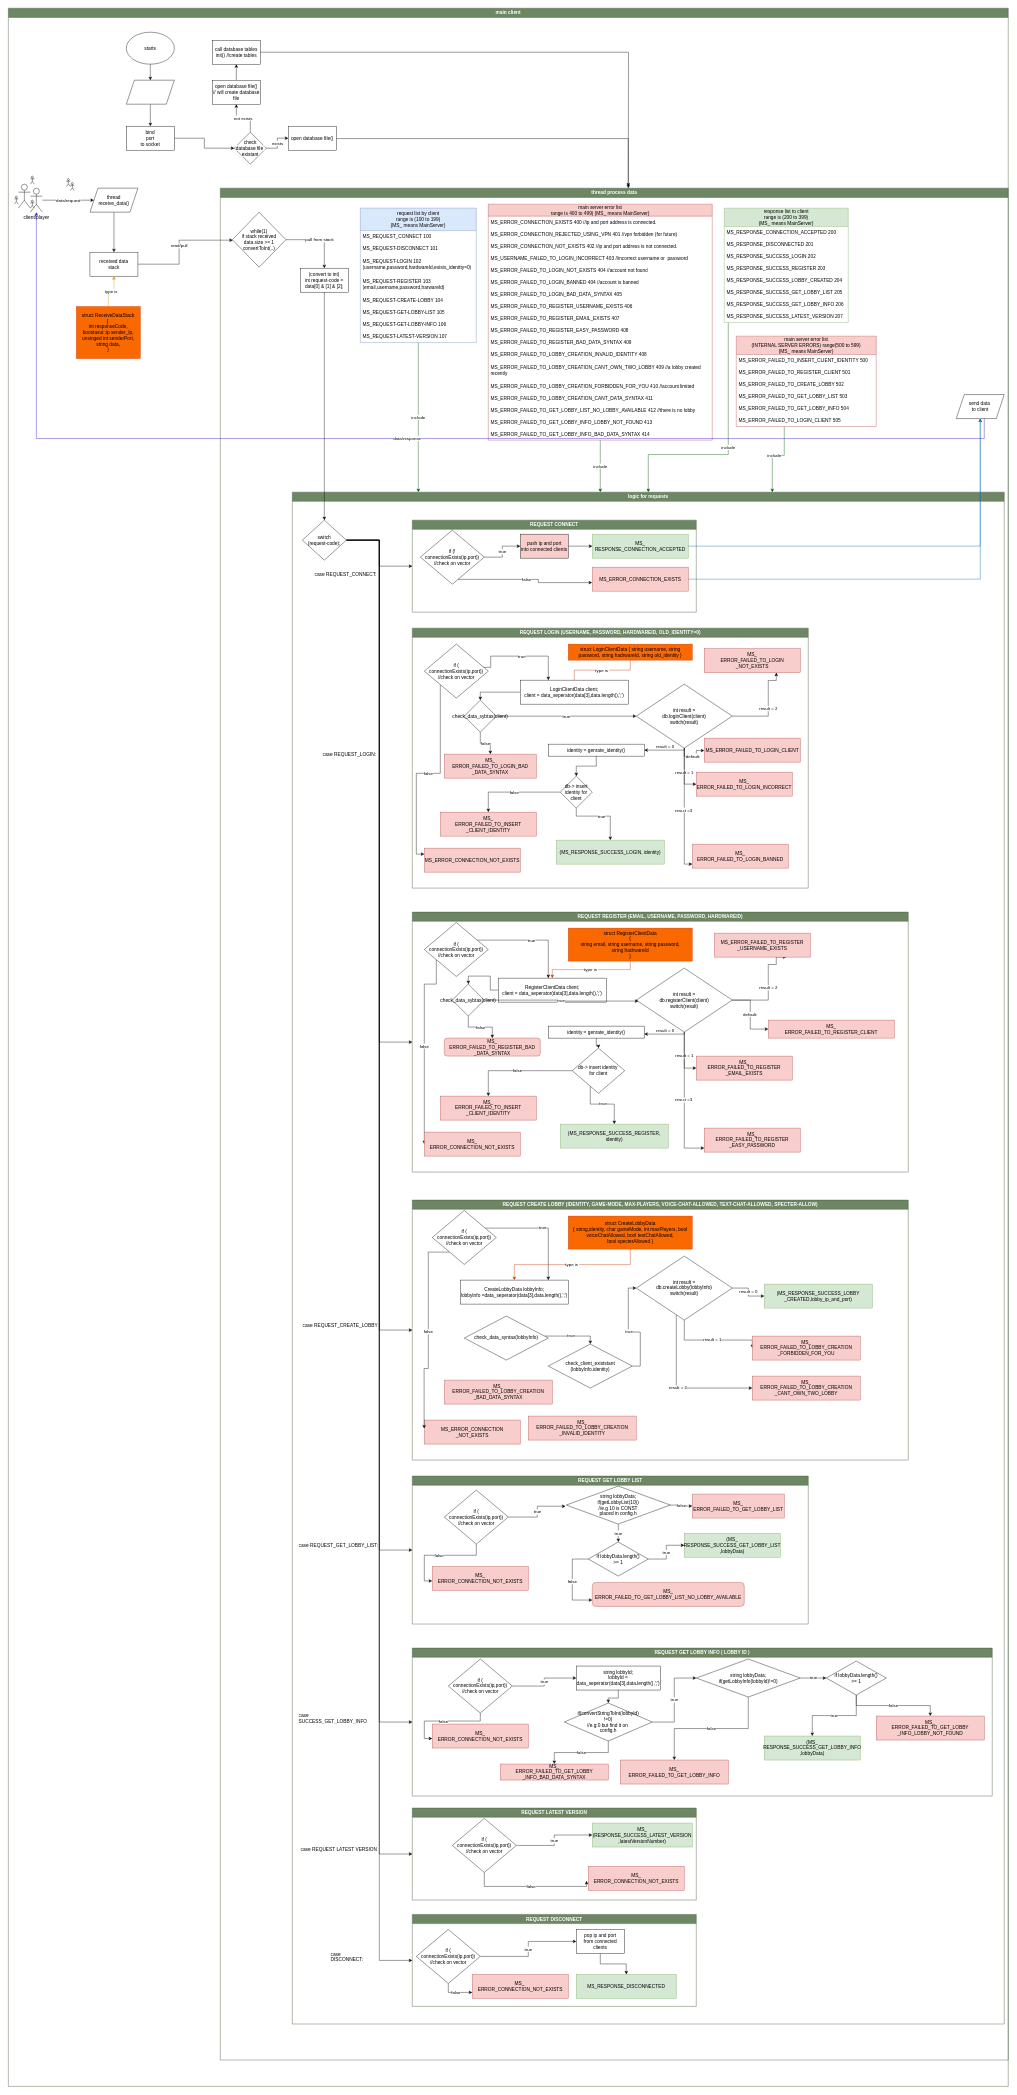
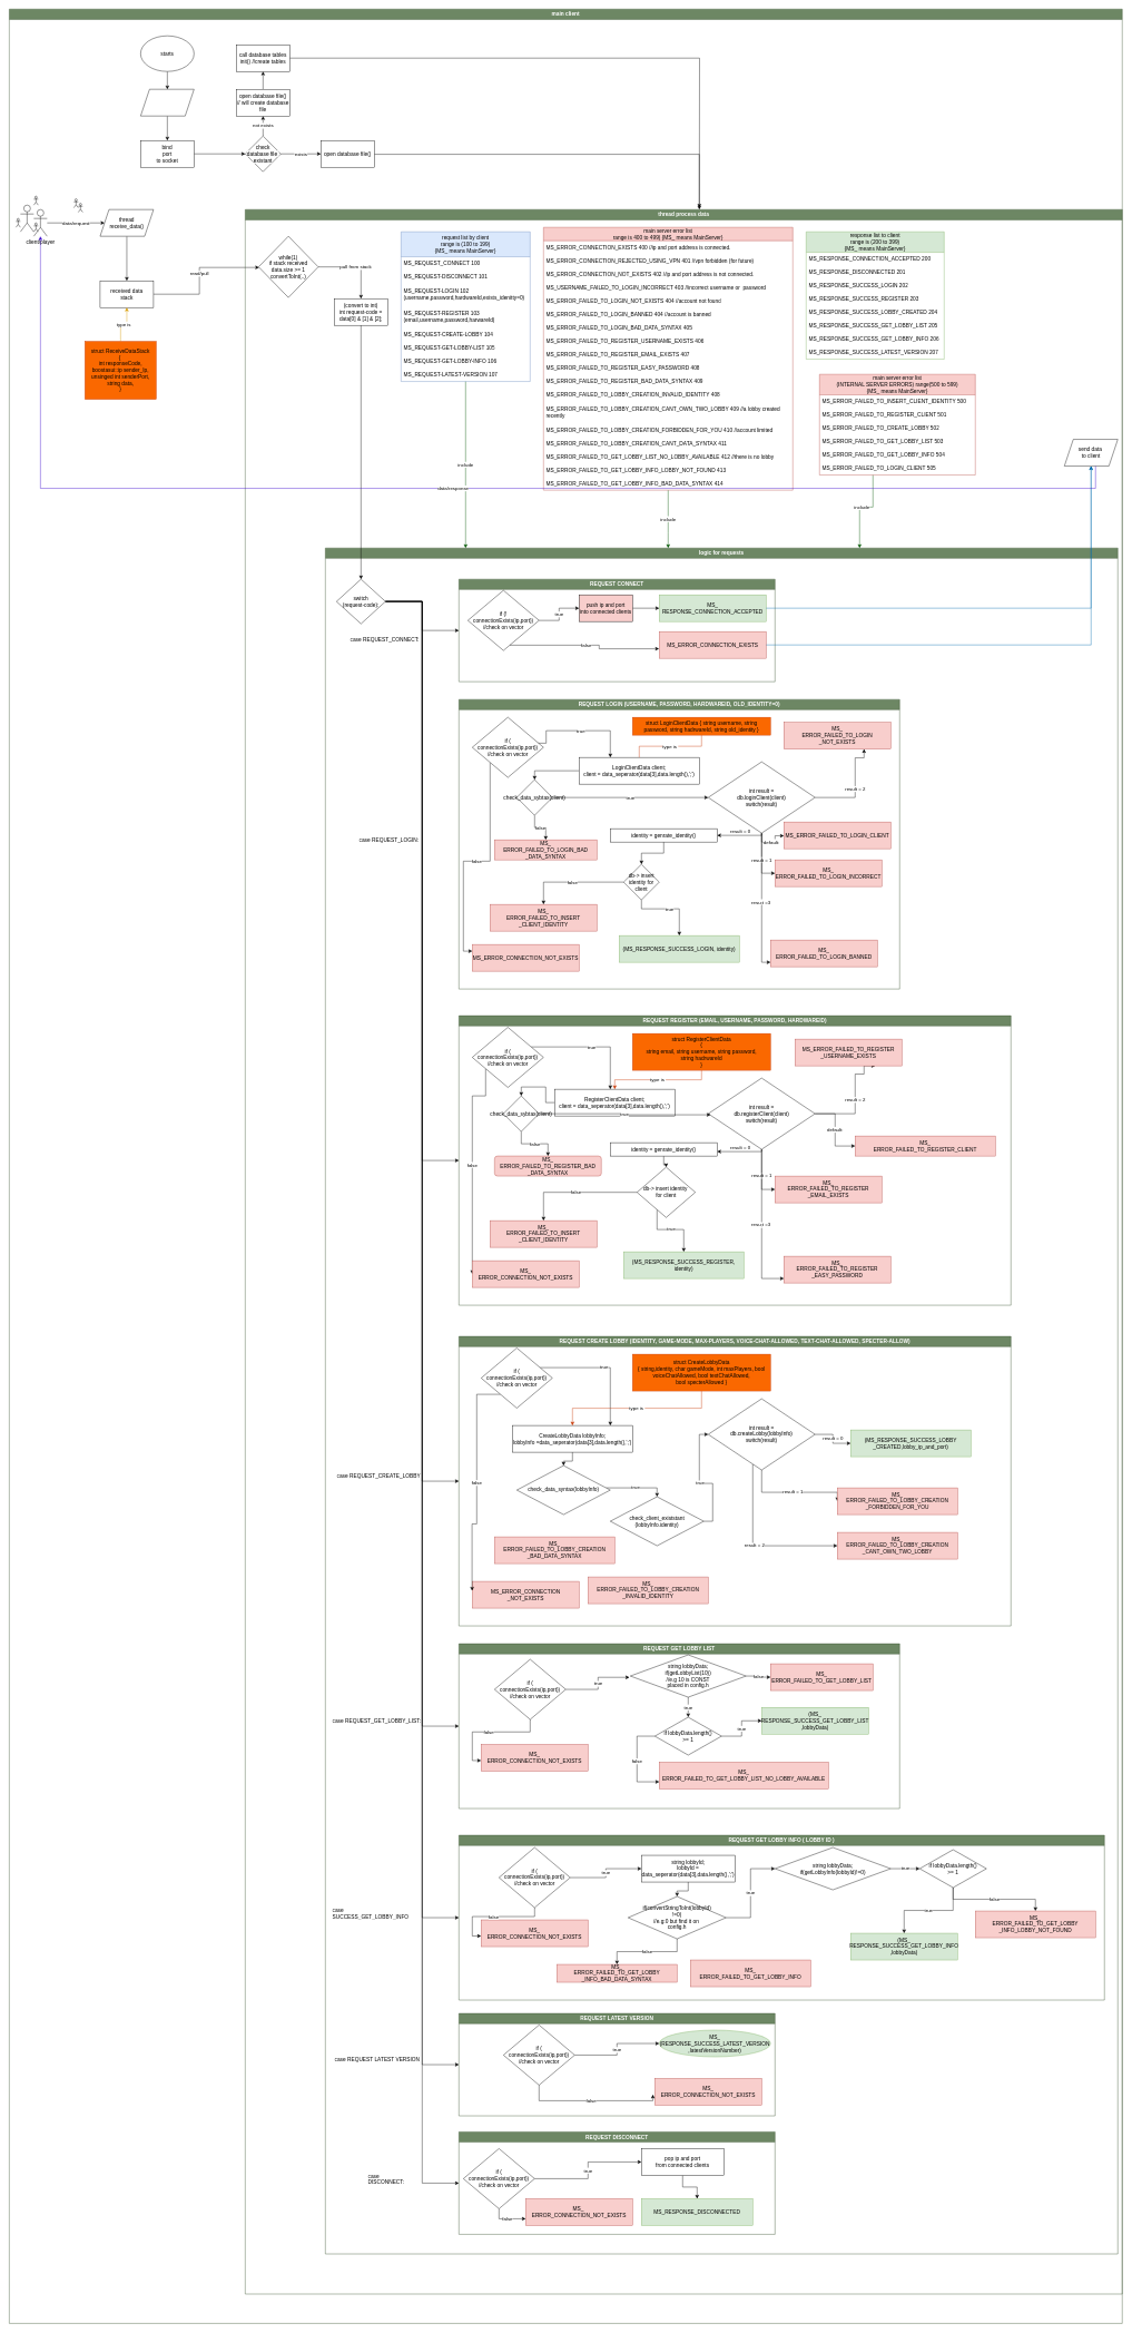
- <mxCell id="231" value="&lt;span style=&quot;color: rgb(0, 0, 0); font-family: Helvetica; font-size: 12px; font-style: normal; font-variant-ligatures: normal; font-variant-caps: normal; font-weight: 400; letter-spacing: normal; orphans: 2; text-align: center; text-indent: 0px; text-transform: none; widows: 2; word-spacing: 0px; -webkit-text-stroke-width: 0px; background-color: rgb(251, 251, 251); text-decoration-thickness: initial; text-decoration-style: initial; text-decoration-color: initial; float: none; display: inline !important;&quot;&gt;check database file&amp;nbsp;&lt;/span&gt;&lt;br style=&quot;border-color: var(--border-color); color: rgb(0, 0, 0); font-family: Helvetica; font-size: 12px; font-style: normal; font-variant-ligatures: normal; font-variant-caps: normal; font-weight: 400; letter-spacing: normal; orphans: 2; text-align: center; text-indent: 0px; text-transform: none; widows: 2; word-spacing: 0px; -webkit-text-stroke-width: 0px; background-color: rgb(251, 251, 251); text-decoration-thickness: initial; text-decoration-style: initial; text-decoration-color: initial;&quot;&gt;&lt;span style=&quot;color: rgb(0, 0, 0); font-family: Helvetica; font-size: 12px; font-style: normal; font-variant-ligatures: normal; font-variant-caps: normal; font-weight: 400; letter-spacing: normal; orphans: 2; text-align: center; text-indent: 0px; text-transform: none; widows: 2; word-spacing: 0px; -webkit-text-stroke-width: 0px; background-color: rgb(251, 251, 251); text-decoration-thickness: initial; text-decoration-style: initial; text-decoration-color: initial; float: none; display: inline !important;&quot;&gt;existant&lt;/span&gt;" style="rhombus;whiteSpace=wrap;html=1;" parent="2" vertex="1"><mxGeometry x="565" y="310" width="80" height="80" as="geometry" /></mxCell>
+ <mxCell id="231" value="&lt;span style=&quot;color: rgb(0, 0, 0); font-family: Helvetica; font-size: 12px; font-style: normal; font-variant-ligatures: normal; font-variant-caps: normal; font-weight: 400; letter-spacing: normal; orphans: 2; text-align: center; text-indent: 0px; text-transform: none; widows: 2; word-spacing: 0px; -webkit-text-stroke-width: 0px; background-color: rgb(251, 251, 251); text-decoration-thickness: initial; text-decoration-style: initial; text-decoration-color: initial; float: none; display: inline !important;&quot;&gt;check database file&amp;nbsp;&lt;/span&gt;&lt;br style=&quot;border-color: var(--border-color); color: rgb(0, 0, 0); font-family: Helvetica; font-size: 12px; font-style: normal; font-variant-ligatures: normal; font-variant-caps: normal; font-weight: 400; letter-spacing: normal; orphans: 2; text-align: center; text-indent: 0px; text-transform: none; widows: 2; word-spacing: 0px; -webkit-text-stroke-width: 0px; background-color: rgb(251, 251, 251); text-decoration-thickness: initial; text-decoration-style: initial; text-decoration-color: initial;&quot;&gt;&lt;span style=&quot;color: rgb(0, 0, 0); font-family: Helvetica; font-size: 12px; font-style: normal; font-variant-ligatures: normal; font-variant-caps: normal; font-weight: 400; letter-spacing: normal; orphans: 2; text-align: center; text-indent: 0px; text-transform: none; widows: 2; word-spacing: 0px; -webkit-text-stroke-width: 0px; background-color: rgb(251, 251, 251); text-decoration-thickness: initial; text-decoration-style: initial; text-decoration-color: initial; float: none; display: inline !important;&quot;&gt;existant&lt;/span&gt;" style="rhombus;whiteSpace=wrap;html=1;" parent="2" vertex="1"><mxGeometry x="530" y="285" width="80" height="80" as="geometry" /></mxCell>
- <mxCell id="26" value="include" style="edgeStyle=orthogonalEdgeStyle;rounded=0;orthogonalLoop=1;jettySize=auto;html=1;fillColor=#008a00;strokeColor=#005700;" parent="13" source="27" target="36" edge="1"><mxGeometry relative="1" as="geometry"><Array as="points"><mxPoint x="1270" y="666" /><mxPoint x="1070" y="666" /></Array></mxGeometry></mxCell>
- <mxCell id="85" value="MS_&lt;br&gt;ERROR_FAILED_TO_LOGIN_BAD&lt;br&gt;_DATA_SYNTAX" style="rounded=0;whiteSpace=wrap;html=1;fillColor=#f8cecc;strokeColor=#b85450;" parent="59" vertex="1"><mxGeometry x="80" y="315" width="230" height="60" as="geometry" /></mxCell>
+ <mxCell id="85" value="MS_&lt;br&gt;ERROR_FAILED_TO_LOGIN_BAD&lt;br&gt;_DATA_SYNTAX" style="rounded=0;whiteSpace=wrap;html=1;fillColor=#f8cecc;strokeColor=#b85450;" parent="59" vertex="1"><mxGeometry x="80" y="315" width="230" height="45" as="geometry" /></mxCell>
+ <mxCell id="123" style="edgeStyle=orthogonalEdgeStyle;rounded=0;orthogonalLoop=1;jettySize=auto;html=1;" parent="119" source="124" target="138" edge="1"><mxGeometry relative="1" as="geometry" /></mxCell>
- <mxCell id="150" value="MS_&lt;br&gt;ERROR_FAILED_TO_GET_LOBBY_LIST_NO_LOBBY_AVAILABLE" style="whiteSpace=wrap;html=1;fillColor=#f8cecc;strokeColor=#b85450;rounded=1;" parent="141" vertex="1"><mxGeometry x="450" y="266" width="380" height="60" as="geometry" /></mxCell>
+ <mxCell id="150" value="MS_&lt;br&gt;ERROR_FAILED_TO_GET_LOBBY_LIST_NO_LOBBY_AVAILABLE" style="rounded=0;whiteSpace=wrap;html=1;fillColor=#f8cecc;strokeColor=#b85450;" parent="141" vertex="1"><mxGeometry x="450" y="266" width="380" height="60" as="geometry" /></mxCell>
- <mxCell id="163" value="false" style="edgeStyle=orthogonalEdgeStyle;rounded=0;orthogonalLoop=1;jettySize=auto;html=1;" parent="156" source="164" target="170" edge="1"><mxGeometry relative="1" as="geometry" /></mxCell>
- <mxCell id="179" value="MS_&lt;br&gt;(RESPONSE_SUCCESS_LATEST_VERSION&lt;br&gt;,latestVersionNumber)" style="rounded=0;whiteSpace=wrap;html=1;fillColor=#d5e8d4;strokeColor=#82b366;" parent="177" vertex="1"><mxGeometry x="450" y="37.5" width="250" height="60" as="geometry" /></mxCell>
+ <mxCell id="179" value="MS_&lt;br&gt;(RESPONSE_SUCCESS_LATEST_VERSION&lt;br&gt;,latestVersionNumber)" style="ellipse;whiteSpace=wrap;html=1;fillColor=#d5e8d4;strokeColor=#82b366;" parent="177" vertex="1"><mxGeometry x="450" y="37.5" width="250" height="60" as="geometry" /></mxCell>
- <mxCell id="188" value="pop ip and port&lt;br&gt;from connected clients" style="rounded=0;whiteSpace=wrap;html=1;" parent="183" vertex="1"><mxGeometry x="410" y="37.5" width="120" height="60" as="geometry" /></mxCell>
+ <mxCell id="188" value="pop ip and port&lt;br&gt;from connected clients" style="rounded=0;whiteSpace=wrap;html=1;" parent="183" vertex="1"><mxGeometry x="410" y="37.5" width="185" height="60" as="geometry" /></mxCell>
